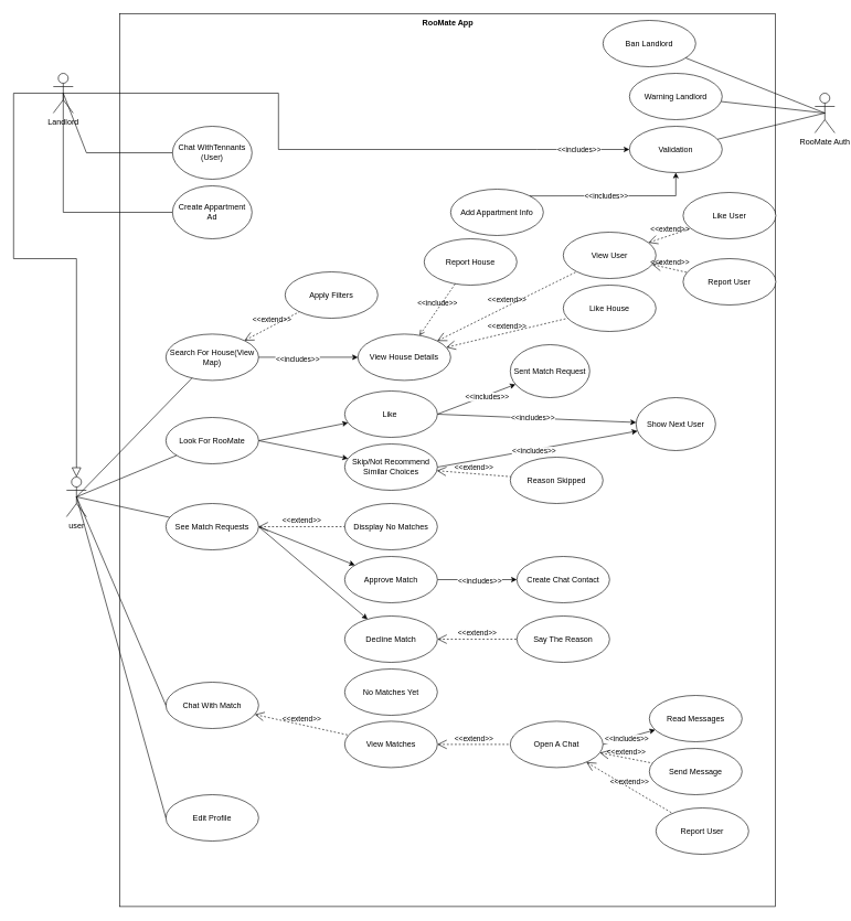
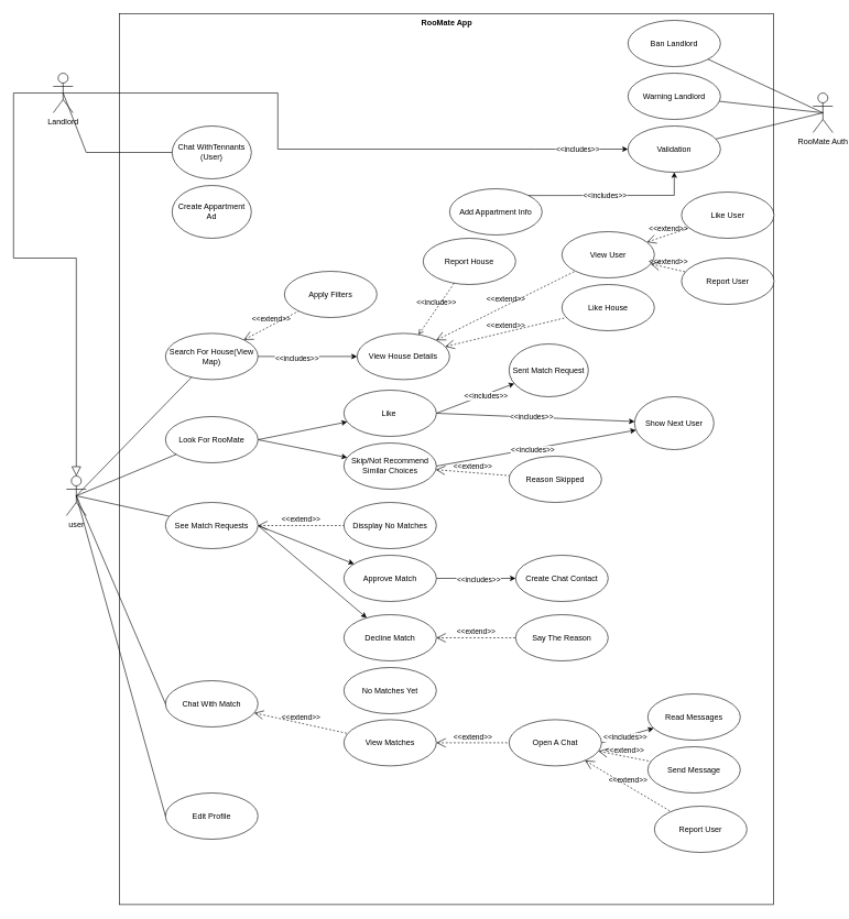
- <mxCell id="6" value="Ban Landlord" style="ellipse;whiteSpace=wrap;html=1;" parent="1" vertex="1"><mxGeometry x="910" y="30" width="140" height="70" as="geometry" /></mxCell>
+ <mxCell id="6" value="Ban Landlord" style="ellipse;whiteSpace=wrap;html=1;" parent="1" vertex="1"><mxGeometry x="950" y="30" width="140" height="70" as="geometry" /></mxCell>
- <mxCell id="16" value="" style="edgeStyle=none;html=1;endArrow=none;verticalAlign=bottom;rounded=0;exitX=0.5;exitY=0.5;exitDx=0;exitDy=0;exitPerimeter=0;" parent="1" source="4" target="13" edge="1"><mxGeometry width="160" relative="1" as="geometry"><mxPoint x="330" y="390" as="sourcePoint" /><mxPoint x="490" y="390" as="targetPoint" /><Array as="points"><mxPoint x="95" y="320" /></Array></mxGeometry></mxCell>
